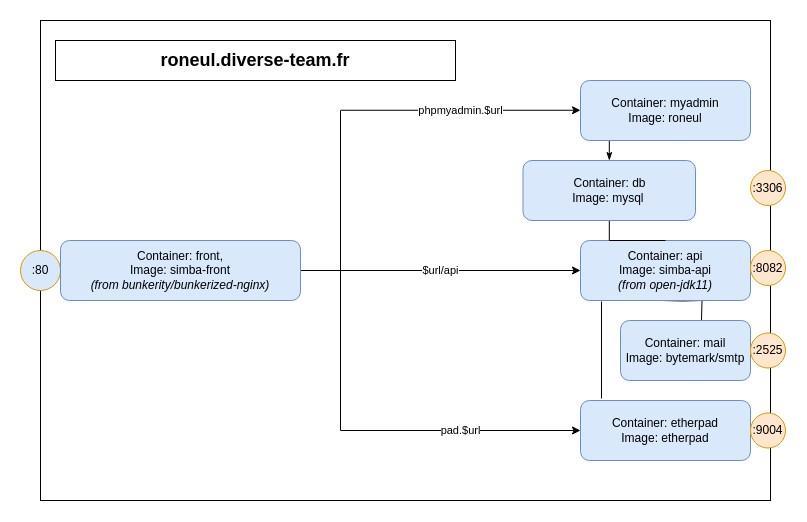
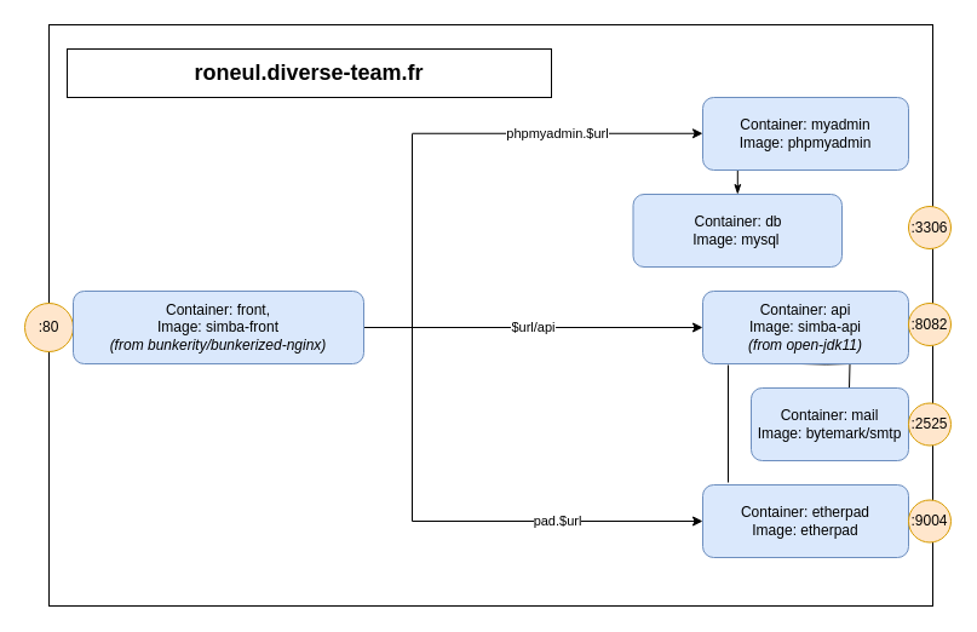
- <mxCell id="17" value="&lt;div&gt;Container: myadmin&lt;/div&gt;Image: roneul" style="rounded=1;whiteSpace=wrap;html=1;fillColor=#dae8fc;strokeColor=#6c8ebf;" vertex="1" parent="1"><mxGeometry x="580" y="80" width="170" height="60" as="geometry" /></mxCell>
+ <mxCell id="17" value="&lt;div&gt;Container: myadmin&lt;/div&gt;Image: phpmyadmin" style="rounded=1;whiteSpace=wrap;html=1;fillColor=#dae8fc;strokeColor=#6c8ebf;" vertex="1" parent="1"><mxGeometry x="580" y="80" width="170" height="60" as="geometry" /></mxCell>
- <mxCell id="9" style="edgeStyle=orthogonalEdgeStyle;rounded=0;orthogonalLoop=1;jettySize=auto;html=1;entryX=0.5;entryY=0;entryDx=0;entryDy=0;endArrow=none;endFill=0;" edge="1" parent="1" source="11" target="7"><mxGeometry relative="1" as="geometry" /></mxCell>
- <mxCell id="3" value="&lt;div&gt;:80&lt;/div&gt;" style="ellipse;whiteSpace=wrap;html=1;aspect=fixed;fillColor=#dae8fc;strokeColor=#d79b00;" vertex="1" parent="1"><mxGeometry x="20" y="250" width="40" height="40" as="geometry" /></mxCell>
+ <mxCell id="3" value="&lt;div&gt;:80&lt;/div&gt;" style="ellipse;whiteSpace=wrap;html=1;aspect=fixed;fillColor=#ffe6cc;strokeColor=#d79b00;" vertex="1" parent="1"><mxGeometry x="20" y="250" width="40" height="40" as="geometry" /></mxCell>
